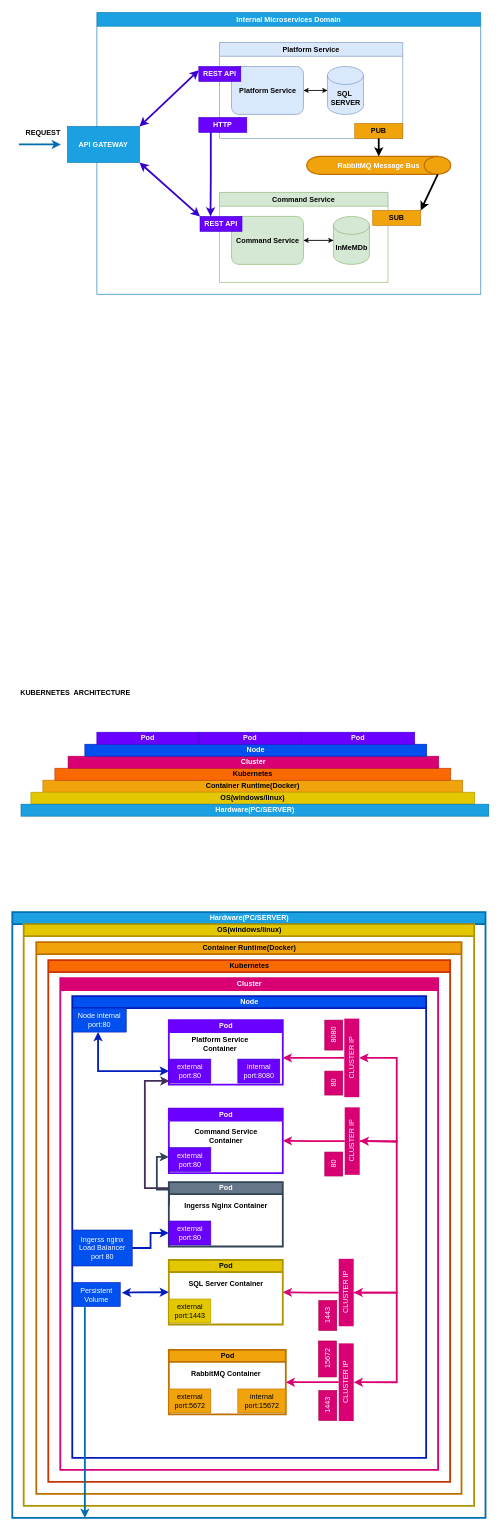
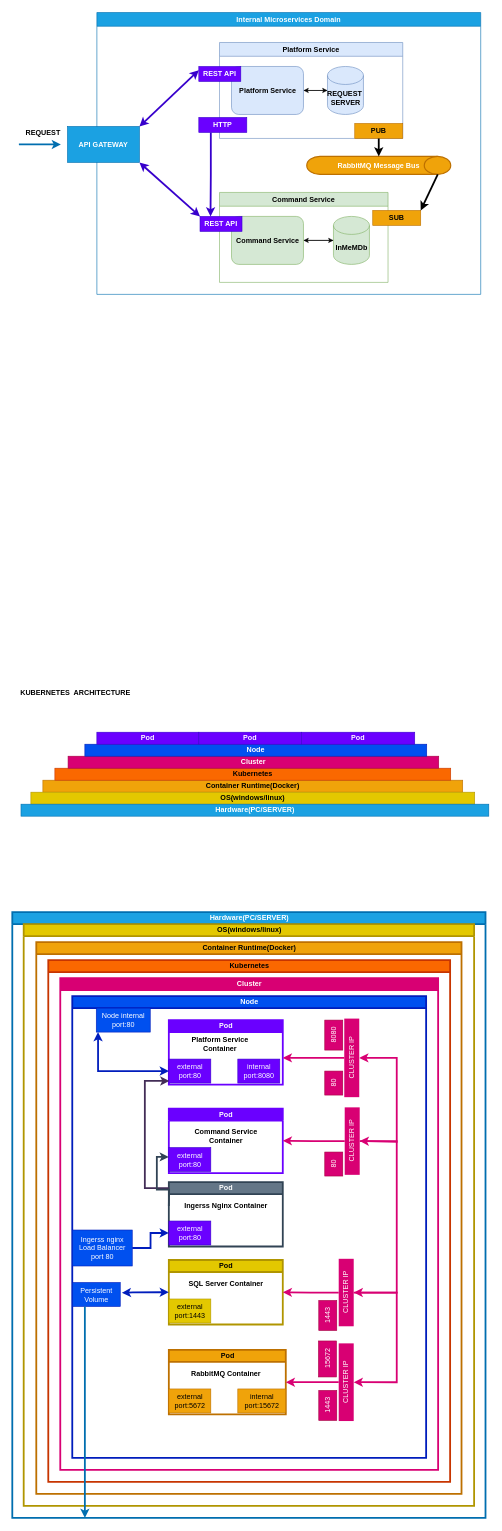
- <mxCell id="64" value="&lt;b&gt;SQL&amp;nbsp;&lt;br&gt;SERVER&lt;/b&gt;" style="shape=cylinder3;whiteSpace=wrap;html=1;boundedLbl=1;backgroundOutline=1;size=15;fillColor=#dae8fc;strokeColor=#6c8ebf;" vertex="1" parent="62"><mxGeometry x="180" y="40" width="60" height="80" as="geometry" /></mxCell>
+ <mxCell id="64" value="&lt;b&gt;REQUEST&amp;nbsp;&lt;br&gt;SERVER&lt;/b&gt;" style="shape=cylinder3;whiteSpace=wrap;html=1;boundedLbl=1;backgroundOutline=1;size=15;fillColor=#dae8fc;strokeColor=#6c8ebf;" vertex="1" parent="62"><mxGeometry x="180" y="40" width="60" height="80" as="geometry" /></mxCell>
- <mxCell id="8" value="Node internal&lt;br&gt;port:80" style="text;html=1;align=center;verticalAlign=middle;resizable=0;points=[];autosize=1;strokeColor=#001DBC;fillColor=#0050ef;fontColor=#ffffff;" parent="7" vertex="1"><mxGeometry y="20" width="90" height="40" as="geometry" /></mxCell>
+ <mxCell id="8" value="Node internal&lt;br&gt;port:80" style="text;html=1;align=center;verticalAlign=middle;resizable=0;points=[];autosize=1;strokeColor=#001DBC;fillColor=#0050ef;fontColor=#ffffff;" parent="7" vertex="1"><mxGeometry x="40" y="20" width="90" height="40" as="geometry" /></mxCell>
